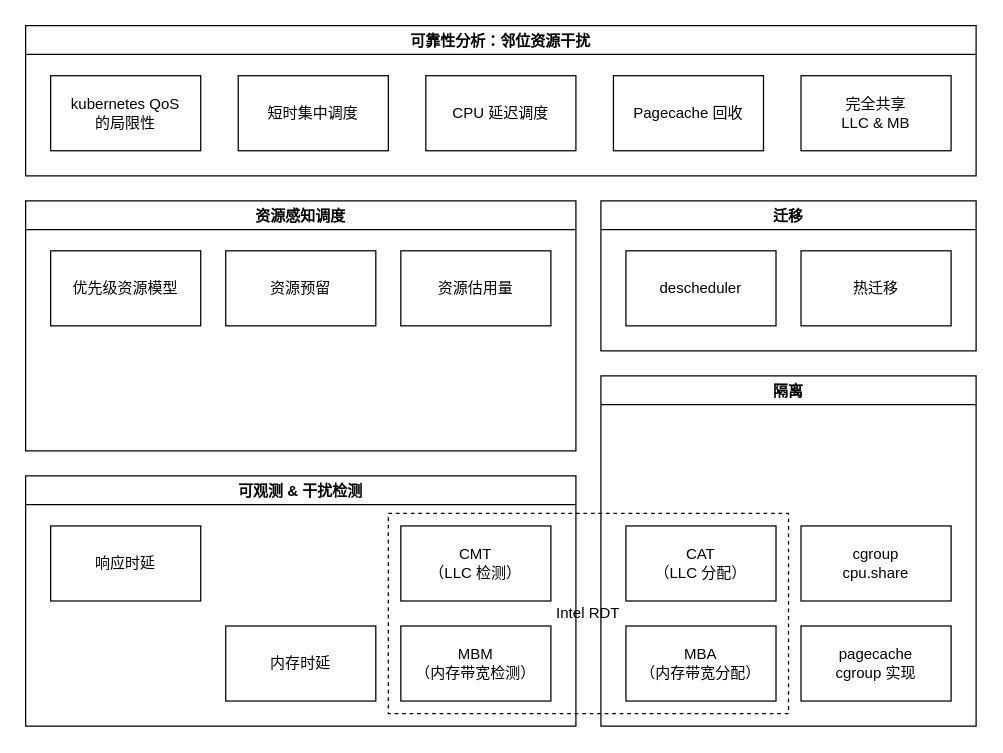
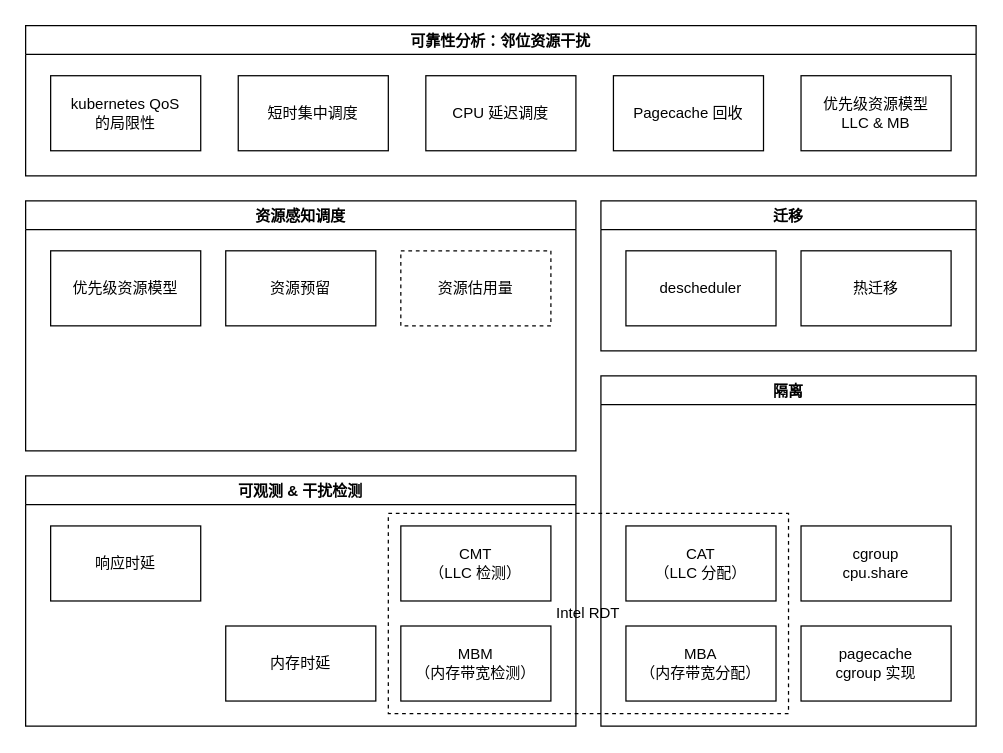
- <mxCell id="18" value="完全共享&lt;br&gt;LLC &amp;amp; MB" style="rounded=0;whiteSpace=wrap;html=1;" parent="13" vertex="1"><mxGeometry x="620" y="40" width="120" height="60" as="geometry" /></mxCell>
+ <mxCell id="18" value="优先级资源模型&lt;br&gt;LLC &amp;amp; MB" style="rounded=0;whiteSpace=wrap;html=1;" parent="13" vertex="1"><mxGeometry x="620" y="40" width="120" height="60" as="geometry" /></mxCell>
- <mxCell id="22" value="资源估用量" style="rounded=0;whiteSpace=wrap;html=1;fillColor=default;" parent="19" vertex="1"><mxGeometry x="300" y="40" width="120" height="60" as="geometry" /></mxCell>
+ <mxCell id="22" value="资源估用量" style="rounded=0;whiteSpace=wrap;html=1;fillColor=default;dashed=1;" parent="19" vertex="1"><mxGeometry x="300" y="40" width="120" height="60" as="geometry" /></mxCell>
